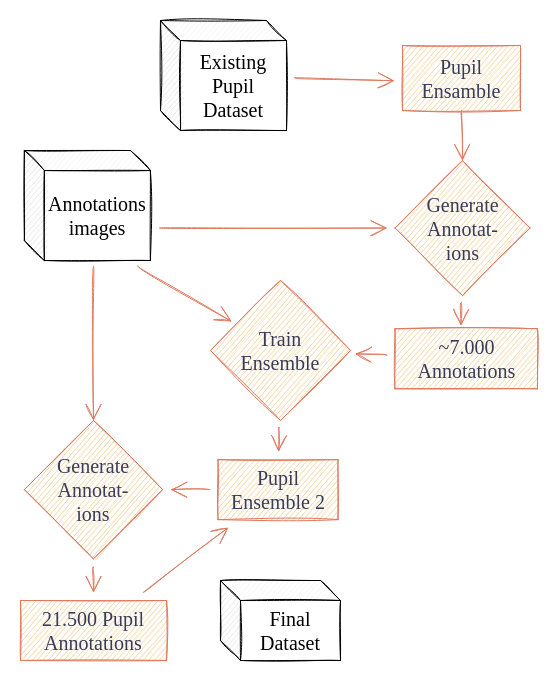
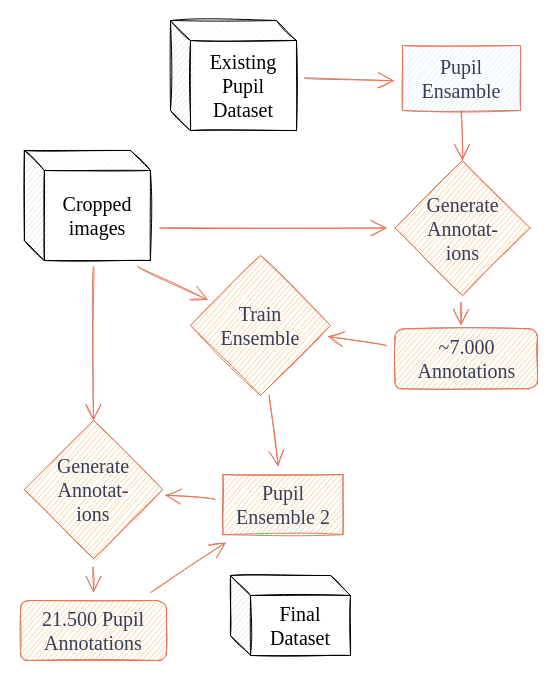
- <mxCell id="2" value="&lt;span&gt;Existing Pupil Dataset&lt;/span&gt;" style="shape=cube;whiteSpace=wrap;html=1;boundedLbl=1;backgroundOutline=1;darkOpacity=0.05;darkOpacity2=0.1;hachureGap=4;pointerEvents=0;fontFamily=Architects Daughter;fontSize=20;sketch=1;fontSource=https%3A%2F%2Ffonts.googleapis.com%2Fcss%3Ffamily%3DArchitects%2BDaughter;" parent="1" vertex="1"><mxGeometry x="160" y="20" width="126" height="110" as="geometry" /></mxCell>
+ <mxCell id="2" value="&lt;span&gt;Existing Pupil Dataset&lt;/span&gt;" style="shape=cube;whiteSpace=wrap;html=1;boundedLbl=1;backgroundOutline=1;darkOpacity=0.05;darkOpacity2=0.1;hachureGap=4;pointerEvents=0;fontFamily=Architects Daughter;fontSize=20;sketch=1;fontSource=https%3A%2F%2Ffonts.googleapis.com%2Fcss%3Ffamily%3DArchitects%2BDaughter;" parent="1" vertex="1"><mxGeometry x="170" y="20" width="126" height="110" as="geometry" /></mxCell>
- <mxCell id="21" value="Pupil Ensamble" style="whiteSpace=wrap;html=1;hachureGap=4;pointerEvents=0;fontFamily=Architects Daughter;fontSize=20;sketch=1;fillColor=#F2CC8F;strokeColor=#E07A5F;fontColor=#393C56;fontSource=https%3A%2F%2Ffonts.googleapis.com%2Fcss%3Ffamily%3DArchitects%2BDaughter;" vertex="1" parent="1"><mxGeometry x="402" y="45" width="118" height="65" as="geometry" /></mxCell>
+ <mxCell id="21" value="Pupil Ensamble" style="whiteSpace=wrap;html=1;hachureGap=4;pointerEvents=0;fontFamily=Architects Daughter;fontSize=20;sketch=1;fillColor=#dae8fc;strokeColor=#E07A5F;fontColor=#393C56;fontSource=https%3A%2F%2Ffonts.googleapis.com%2Fcss%3Ffamily%3DArchitects%2BDaughter;" vertex="1" parent="1"><mxGeometry x="402" y="45" width="118" height="65" as="geometry" /></mxCell>
- <mxCell id="22" value="&lt;span&gt;Annotations&lt;br&gt;images&lt;br&gt;&lt;/span&gt;" style="shape=cube;whiteSpace=wrap;html=1;boundedLbl=1;backgroundOutline=1;darkOpacity=0.05;darkOpacity2=0.1;hachureGap=4;pointerEvents=0;fontFamily=Architects Daughter;fontSize=20;sketch=1;fontSource=https%3A%2F%2Ffonts.googleapis.com%2Fcss%3Ffamily%3DArchitects%2BDaughter;" vertex="1" parent="1"><mxGeometry x="23.88" y="150" width="126" height="110" as="geometry" /></mxCell>
+ <mxCell id="22" value="&lt;span&gt;Cropped&lt;br&gt;images&lt;br&gt;&lt;/span&gt;" style="shape=cube;whiteSpace=wrap;html=1;boundedLbl=1;backgroundOutline=1;darkOpacity=0.05;darkOpacity2=0.1;hachureGap=4;pointerEvents=0;fontFamily=Architects Daughter;fontSize=20;sketch=1;fontSource=https%3A%2F%2Ffonts.googleapis.com%2Fcss%3Ffamily%3DArchitects%2BDaughter;" vertex="1" parent="1"><mxGeometry x="23.88" y="150" width="126" height="110" as="geometry" /></mxCell>
- <mxCell id="9" value="Train&lt;br&gt;Ensemble" style="rhombus;whiteSpace=wrap;html=1;hachureGap=4;pointerEvents=0;fontFamily=Architects Daughter;fontSize=20;sketch=1;fillColor=#F2CC8F;strokeColor=#E07A5F;fontColor=#393C56;fontSource=https%3A%2F%2Ffonts.googleapis.com%2Fcss%3Ffamily%3DArchitects%2BDaughter;" parent="1" vertex="1"><mxGeometry x="210" y="280" width="140" height="140" as="geometry" /></mxCell>
+ <mxCell id="9" value="Train&lt;br&gt;Ensemble" style="rhombus;whiteSpace=wrap;html=1;hachureGap=4;pointerEvents=0;fontFamily=Architects Daughter;fontSize=20;sketch=1;fillColor=#F2CC8F;strokeColor=#E07A5F;fontColor=#393C56;fontSource=https%3A%2F%2Ffonts.googleapis.com%2Fcss%3Ffamily%3DArchitects%2BDaughter;" parent="1" vertex="1"><mxGeometry x="190" y="255" width="140" height="140" as="geometry" /></mxCell>
- <mxCell id="7" value="~7.000 Annotations" style="whiteSpace=wrap;html=1;hachureGap=4;pointerEvents=0;fontFamily=Architects Daughter;fontSize=20;sketch=1;fillColor=#F2CC8F;strokeColor=#E07A5F;fontColor=#393C56;fontSource=https%3A%2F%2Ffonts.googleapis.com%2Fcss%3Ffamily%3DArchitects%2BDaughter;" parent="1" vertex="1"><mxGeometry x="394.5" y="328.25" width="142.5" height="60" as="geometry" /></mxCell>
+ <mxCell id="7" value="~7.000 Annotations" style="whiteSpace=wrap;html=1;hachureGap=4;pointerEvents=0;fontFamily=Architects Daughter;fontSize=20;sketch=1;fillColor=#F2CC8F;strokeColor=#E07A5F;fontColor=#393C56;fontSource=https%3A%2F%2Ffonts.googleapis.com%2Fcss%3Ffamily%3DArchitects%2BDaughter;rounded=1;" parent="1" vertex="1"><mxGeometry x="394.5" y="328.25" width="142.5" height="60" as="geometry" /></mxCell>
- <mxCell id="12" value="Pupil Ensemble 2" style="whiteSpace=wrap;html=1;hachureGap=4;pointerEvents=0;fontFamily=Architects Daughter;fontSize=20;sketch=1;fillColor=#F2CC8F;strokeColor=#E07A5F;fontColor=#393C56;fontSource=https%3A%2F%2Ffonts.googleapis.com%2Fcss%3Ffamily%3DArchitects%2BDaughter;" parent="1" vertex="1"><mxGeometry x="217.5" y="459.12" width="120" height="60" as="geometry" /></mxCell>
+ <mxCell id="12" value="Pupil Ensemble 2" style="whiteSpace=wrap;html=1;hachureGap=4;pointerEvents=0;fontFamily=Architects Daughter;fontSize=20;sketch=1;fillColor=#F2CC8F;strokeColor=#E07A5F;fontColor=#393C56;fontSource=https%3A%2F%2Ffonts.googleapis.com%2Fcss%3Ffamily%3DArchitects%2BDaughter;" parent="1" vertex="1"><mxGeometry x="222.5" y="474.12" width="120" height="60" as="geometry" /></mxCell>
- <mxCell id="20" value="Final Dataset" style="shape=cube;whiteSpace=wrap;html=1;boundedLbl=1;backgroundOutline=1;darkOpacity=0.05;darkOpacity2=0.1;hachureGap=4;pointerEvents=0;fontFamily=Architects Daughter;fontSize=20;sketch=1;fontSource=https%3A%2F%2Ffonts.googleapis.com%2Fcss%3Ffamily%3DArchitects%2BDaughter;" parent="1" vertex="1"><mxGeometry x="220" y="580" width="120" height="80" as="geometry" /></mxCell>
+ <mxCell id="20" value="Final Dataset" style="shape=cube;whiteSpace=wrap;html=1;boundedLbl=1;backgroundOutline=1;darkOpacity=0.05;darkOpacity2=0.1;hachureGap=4;pointerEvents=0;fontFamily=Architects Daughter;fontSize=20;sketch=1;fontSource=https%3A%2F%2Ffonts.googleapis.com%2Fcss%3Ffamily%3DArchitects%2BDaughter;" parent="1" vertex="1"><mxGeometry x="230" y="575" width="120" height="80" as="geometry" /></mxCell>
- <mxCell id="17" value="21.500 Pupil Annotations" style="whiteSpace=wrap;html=1;hachureGap=4;pointerEvents=0;fontFamily=Architects Daughter;fontSize=20;sketch=1;fillColor=#F2CC8F;strokeColor=#E07A5F;fontColor=#393C56;fontSource=https%3A%2F%2Ffonts.googleapis.com%2Fcss%3Ffamily%3DArchitects%2BDaughter;" parent="1" vertex="1"><mxGeometry y="600" width="146" height="60" as="geometry" x="20" /></mxCell>
+ <mxCell id="17" value="21.500 Pupil Annotations" style="whiteSpace=wrap;html=1;hachureGap=4;pointerEvents=0;fontFamily=Architects Daughter;fontSize=20;sketch=1;fillColor=#F2CC8F;strokeColor=#E07A5F;fontColor=#393C56;fontSource=https%3A%2F%2Ffonts.googleapis.com%2Fcss%3Ffamily%3DArchitects%2BDaughter;rounded=1;" parent="1" vertex="1"><mxGeometry y="600" width="146" height="60" as="geometry" x="20" /></mxCell>
